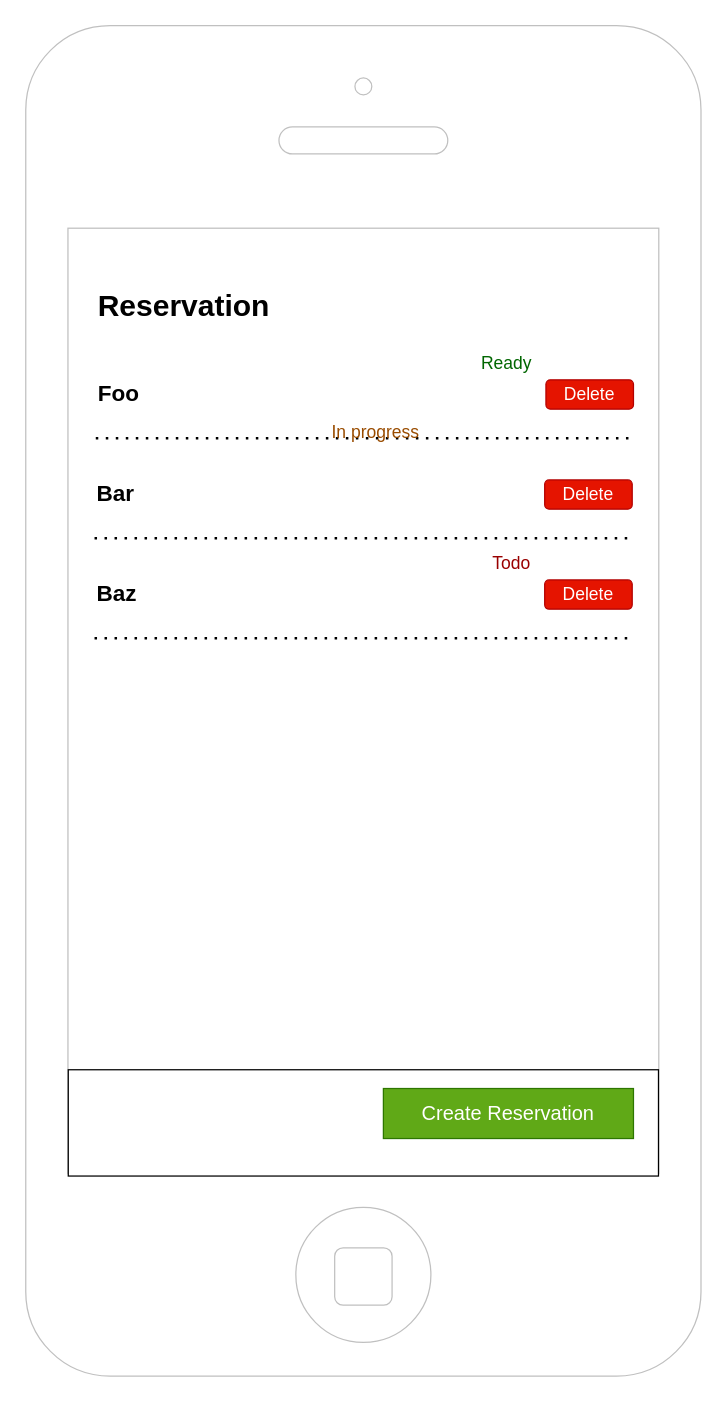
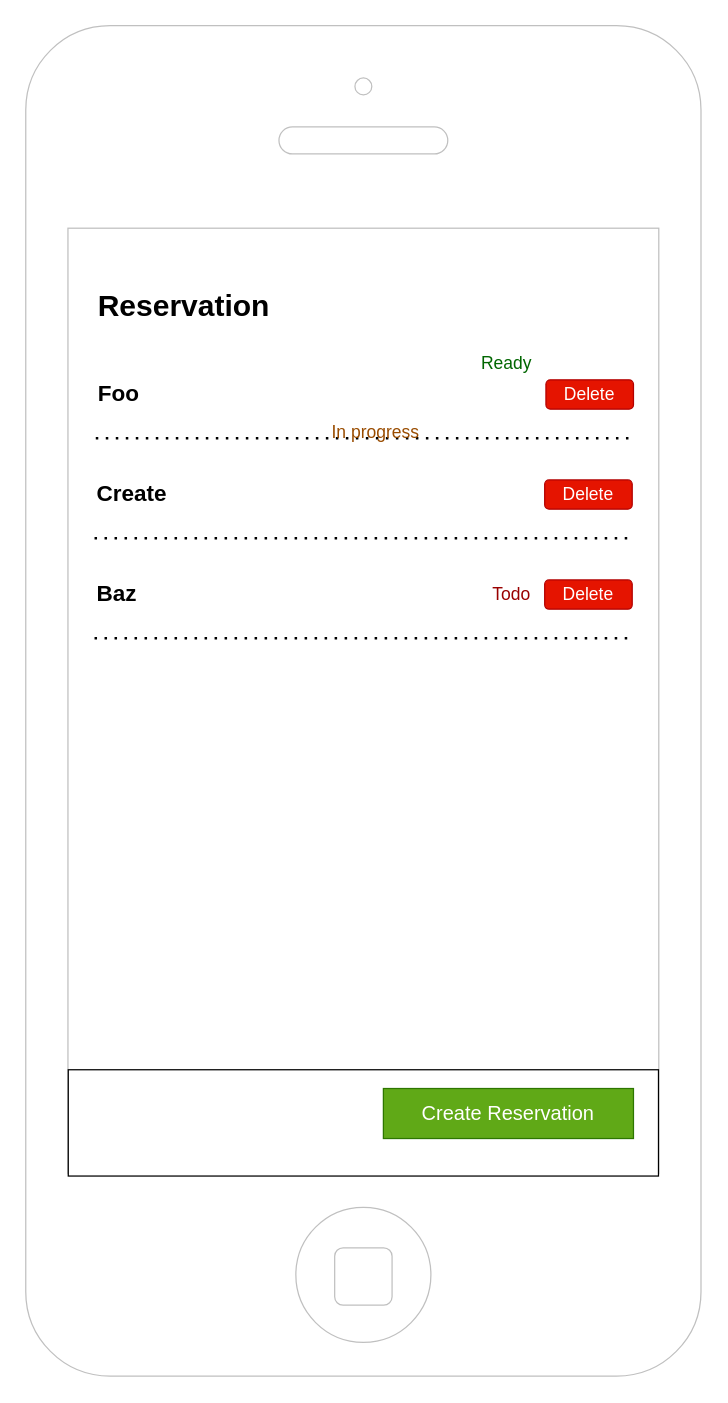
- <mxCell id="7" value="&lt;h2&gt;Bar&lt;/h2&gt;" style="text;html=1;align=left;verticalAlign=middle;resizable=0;points=[];autosize=1;" parent="1" vertex="1"><mxGeometry x="75" y="370" width="50" height="50" as="geometry" /></mxCell>
+ <mxCell id="7" value="&lt;h2&gt;Create&lt;/h2&gt;" style="text;html=1;align=left;verticalAlign=middle;resizable=0;points=[];autosize=1;" parent="1" vertex="1"><mxGeometry x="75" y="370" width="50" height="50" as="geometry" /></mxCell>
- <mxCell id="17" value="&lt;p&gt;&lt;span style=&quot;font-weight: normal&quot;&gt;&lt;font style=&quot;font-size: 14px&quot; color=&quot;#990000&quot;&gt;Todo&lt;/font&gt;&lt;/span&gt;&lt;/p&gt;" style="text;html=1;align=right;verticalAlign=middle;resizable=0;points=[];autosize=1;fontColor=#994C00;" parent="1" vertex="1"><mxGeometry x="375" y="430" width="50" height="40" as="geometry" /></mxCell>
+ <mxCell id="17" value="&lt;p&gt;&lt;span style=&quot;font-weight: normal&quot;&gt;&lt;font style=&quot;font-size: 14px&quot; color=&quot;#990000&quot;&gt;Todo&lt;/font&gt;&lt;/span&gt;&lt;/p&gt;" style="text;html=1;align=right;verticalAlign=middle;resizable=0;points=[];autosize=1;fontColor=#994C00;" parent="1" vertex="1"><mxGeometry x="375" y="455" width="50" height="40" as="geometry" /></mxCell>
